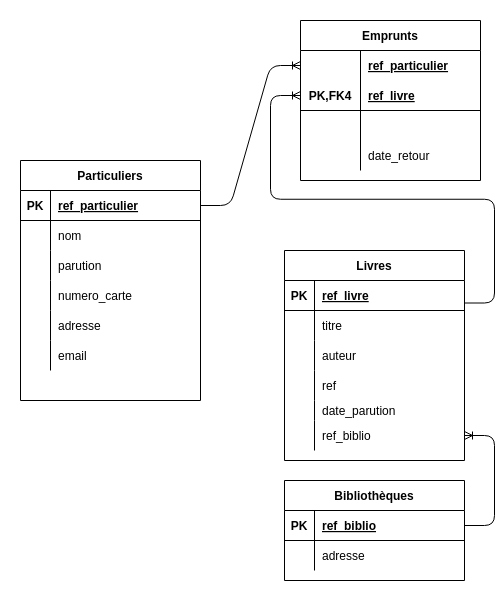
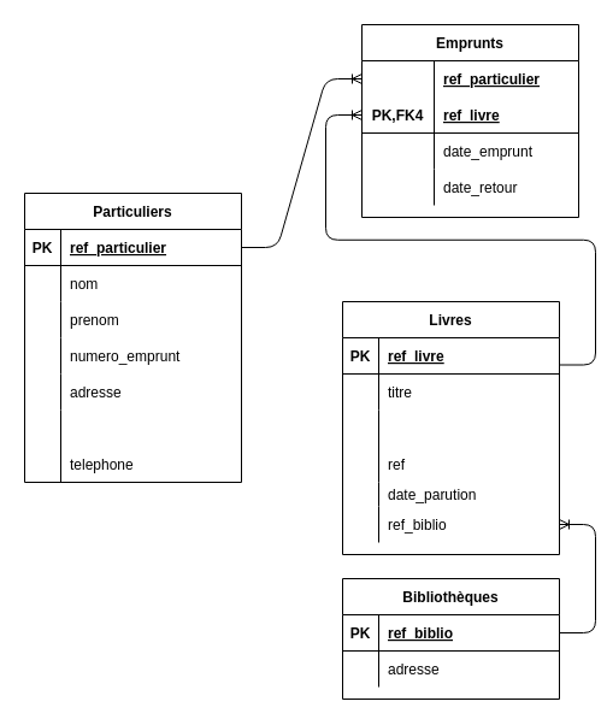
+ <mxCell id="59" value="date_emprunt" style="shape=partialRectangle;connectable=0;fillColor=none;top=0;left=0;bottom=0;right=0;align=left;spacingLeft=6;overflow=hidden;" vertex="1" parent="57"><mxGeometry x="60" width="120" height="30" as="geometry" /></mxCell>
- <mxCell id="11" value="parution" style="shape=partialRectangle;connectable=0;fillColor=none;top=0;left=0;bottom=0;right=0;align=left;spacingLeft=6;overflow=hidden;" vertex="1" parent="9"><mxGeometry x="30" width="150" height="30" as="geometry" /></mxCell>
+ <mxCell id="11" value="prenom" style="shape=partialRectangle;connectable=0;fillColor=none;top=0;left=0;bottom=0;right=0;align=left;spacingLeft=6;overflow=hidden;" vertex="1" parent="9"><mxGeometry x="30" width="150" height="30" as="geometry" /></mxCell>
- <mxCell id="14" value="numero_carte" style="shape=partialRectangle;connectable=0;fillColor=none;top=0;left=0;bottom=0;right=0;align=left;spacingLeft=6;overflow=hidden;" vertex="1" parent="12"><mxGeometry x="30" width="150" height="30" as="geometry" /></mxCell>
+ <mxCell id="14" value="numero_emprunt" style="shape=partialRectangle;connectable=0;fillColor=none;top=0;left=0;bottom=0;right=0;align=left;spacingLeft=6;overflow=hidden;" vertex="1" parent="12"><mxGeometry x="30" width="150" height="30" as="geometry" /></mxCell>
- <mxCell id="20" value="email" style="shape=partialRectangle;connectable=0;fillColor=none;top=0;left=0;bottom=0;right=0;align=left;spacingLeft=6;overflow=hidden;" vertex="1" parent="18"><mxGeometry x="30" width="150" height="30" as="geometry" /></mxCell>
- <mxCell id="33" value="auteur" style="shape=partialRectangle;connectable=0;fillColor=none;top=0;left=0;bottom=0;right=0;align=left;spacingLeft=6;overflow=hidden;" vertex="1" parent="31"><mxGeometry x="30" width="150" height="30" as="geometry" /></mxCell>
+ <mxCell id="23" value="telephone" style="shape=partialRectangle;connectable=0;fillColor=none;top=0;left=0;bottom=0;right=0;align=left;spacingLeft=6;overflow=hidden;" vertex="1" parent="21"><mxGeometry x="30" width="150" height="30" as="geometry" /></mxCell>
